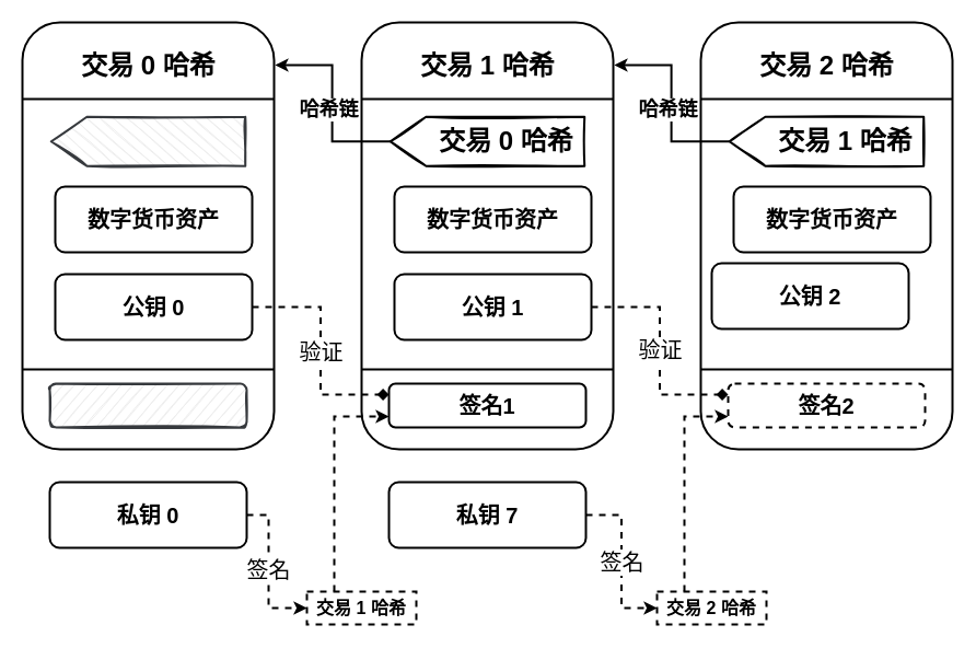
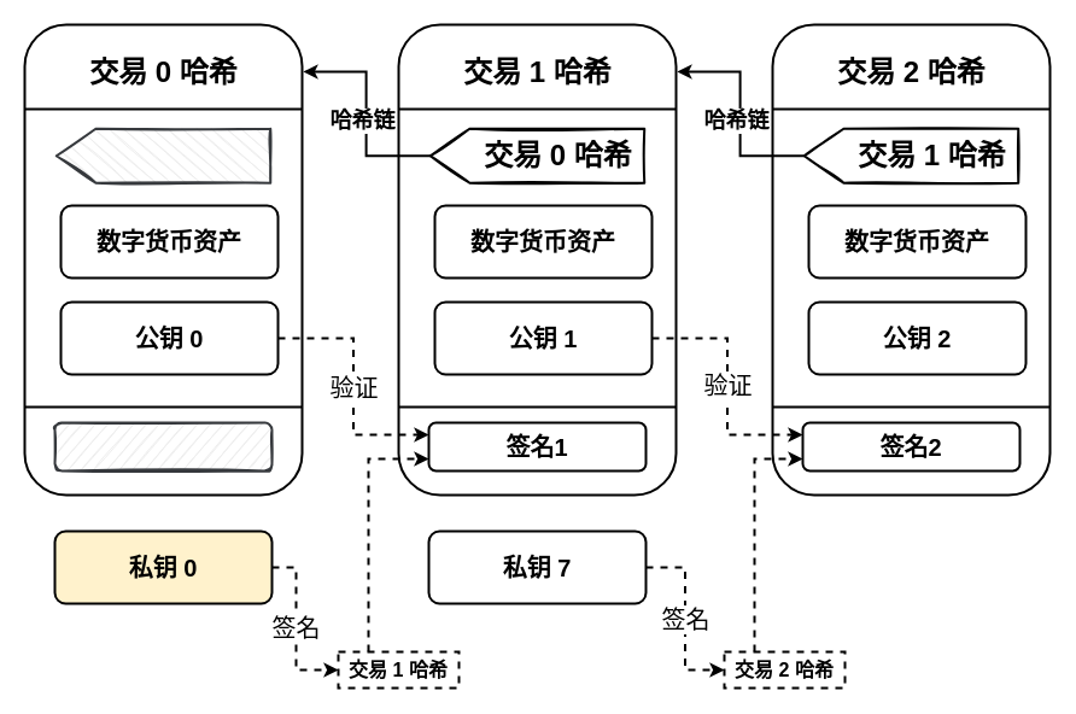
- <mxCell id="29" value="&lt;font style=&quot;font-size: 20px&quot;&gt;&lt;b&gt;公钥 2&lt;/b&gt;&lt;/font&gt;" style="rounded=1;whiteSpace=wrap;html=1;strokeWidth=2;" vertex="1" parent="23"><mxGeometry x="10" y="220" width="180" height="60" as="geometry" /></mxCell>
+ <mxCell id="29" value="&lt;font style=&quot;font-size: 20px&quot;&gt;&lt;b&gt;公钥 2&lt;/b&gt;&lt;/font&gt;" style="rounded=1;whiteSpace=wrap;html=1;strokeWidth=2;" vertex="1" parent="23"><mxGeometry x="30" y="230" width="180" height="60" as="geometry" /></mxCell>
- <mxCell id="33" value="&lt;font style=&quot;font-size: 20px&quot;&gt;验证&lt;/font&gt;" style="edgeStyle=orthogonalEdgeStyle;rounded=0;orthogonalLoop=1;jettySize=auto;html=1;exitX=1;exitY=0.5;exitDx=0;exitDy=0;entryX=0;entryY=0.25;entryDx=0;entryDy=0;strokeWidth=2;dashed=1;endArrow=diamond;" edge="1" parent="1" source="8" target="20"><mxGeometry relative="1" as="geometry" /></mxCell>
+ <mxCell id="33" value="&lt;font style=&quot;font-size: 20px&quot;&gt;验证&lt;/font&gt;" style="edgeStyle=orthogonalEdgeStyle;rounded=0;orthogonalLoop=1;jettySize=auto;html=1;exitX=1;exitY=0.5;exitDx=0;exitDy=0;entryX=0;entryY=0.25;entryDx=0;entryDy=0;strokeWidth=2;dashed=1;" edge="1" parent="1" source="8" target="20"><mxGeometry relative="1" as="geometry" /></mxCell>
- <mxCell id="38" style="edgeStyle=orthogonalEdgeStyle;rounded=0;orthogonalLoop=1;jettySize=auto;html=1;exitX=1;exitY=0.5;exitDx=0;exitDy=0;entryX=0;entryY=0.25;entryDx=0;entryDy=0;strokeWidth=2;dashed=1;endArrow=diamond;" edge="1" parent="1" source="18" target="31"><mxGeometry relative="1" as="geometry" /></mxCell>
+ <mxCell id="38" style="edgeStyle=orthogonalEdgeStyle;rounded=0;orthogonalLoop=1;jettySize=auto;html=1;exitX=1;exitY=0.5;exitDx=0;exitDy=0;entryX=0;entryY=0.25;entryDx=0;entryDy=0;strokeWidth=2;dashed=1;" edge="1" parent="1" source="18" target="31"><mxGeometry relative="1" as="geometry" /></mxCell>
- <mxCell id="31" value="&lt;b style=&quot;font-size: 20px&quot;&gt;签名2&lt;/b&gt;" style="rounded=1;whiteSpace=wrap;html=1;strokeWidth=2;perimeterSpacing=0;shadow=0;glass=0;sketch=0;dashed=1;" vertex="1" parent="23"><mxGeometry x="25" y="330" width="180" height="40" as="geometry" /></mxCell>
+ <mxCell id="31" value="&lt;b style=&quot;font-size: 20px&quot;&gt;签名2&lt;/b&gt;" style="rounded=1;whiteSpace=wrap;html=1;strokeWidth=2;perimeterSpacing=0;shadow=0;glass=0;sketch=0;" vertex="1" parent="23"><mxGeometry x="25" y="330" width="180" height="40" as="geometry" /></mxCell>
- <mxCell id="11" value="&lt;font style=&quot;font-size: 20px&quot;&gt;&lt;b&gt;私钥 0&lt;/b&gt;&lt;/font&gt;" style="rounded=1;whiteSpace=wrap;html=1;strokeWidth=2;" vertex="1" parent="2"><mxGeometry x="25" y="420" width="180" height="60" as="geometry" /></mxCell>
+ <mxCell id="11" value="&lt;font style=&quot;font-size: 20px&quot;&gt;&lt;b&gt;私钥 0&lt;/b&gt;&lt;/font&gt;" style="rounded=1;whiteSpace=wrap;html=1;strokeWidth=2;fillColor=#fff2cc;" vertex="1" parent="2"><mxGeometry x="25" y="420" width="180" height="60" as="geometry" /></mxCell>
